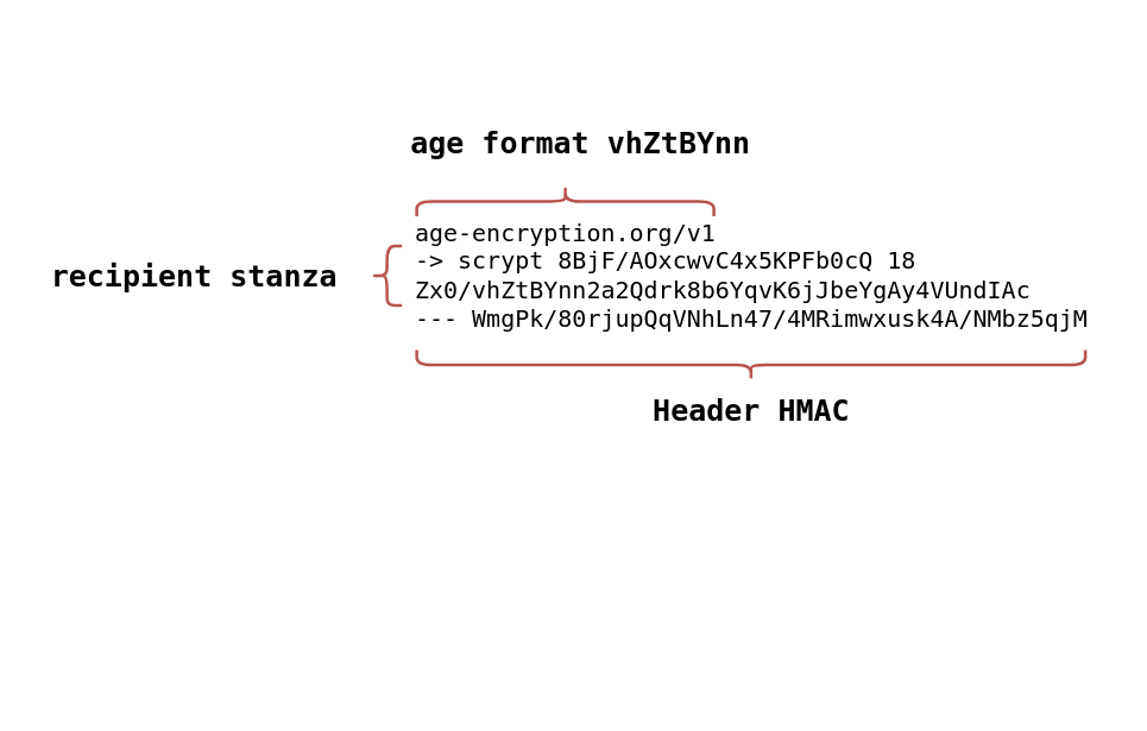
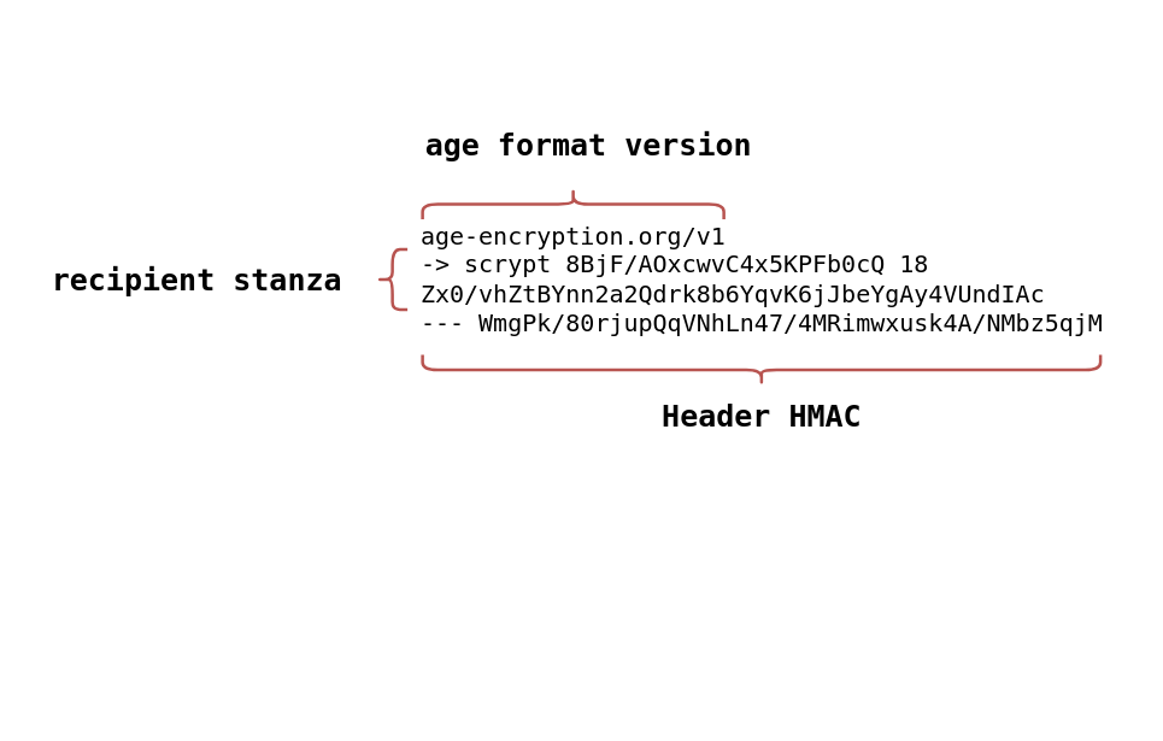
- <mxCell id="4" value="&lt;font face=&quot;monospace&quot; style=&quot;font-size: 20px;&quot;&gt;age format vhZtBYnn&lt;/font&gt;" style="text;html=1;align=center;verticalAlign=middle;resizable=0;points=[];autosize=1;strokeColor=none;fillColor=none;fontStyle=1" vertex="1" parent="1"><mxGeometry x="270" y="75" width="240" height="40" as="geometry" /></mxCell>
+ <mxCell id="4" value="&lt;font face=&quot;monospace&quot; style=&quot;font-size: 20px;&quot;&gt;age format version&lt;/font&gt;" style="text;html=1;align=center;verticalAlign=middle;resizable=0;points=[];autosize=1;strokeColor=none;fillColor=none;fontStyle=1" vertex="1" parent="1"><mxGeometry x="270" y="75" width="240" height="40" as="geometry" /></mxCell>
